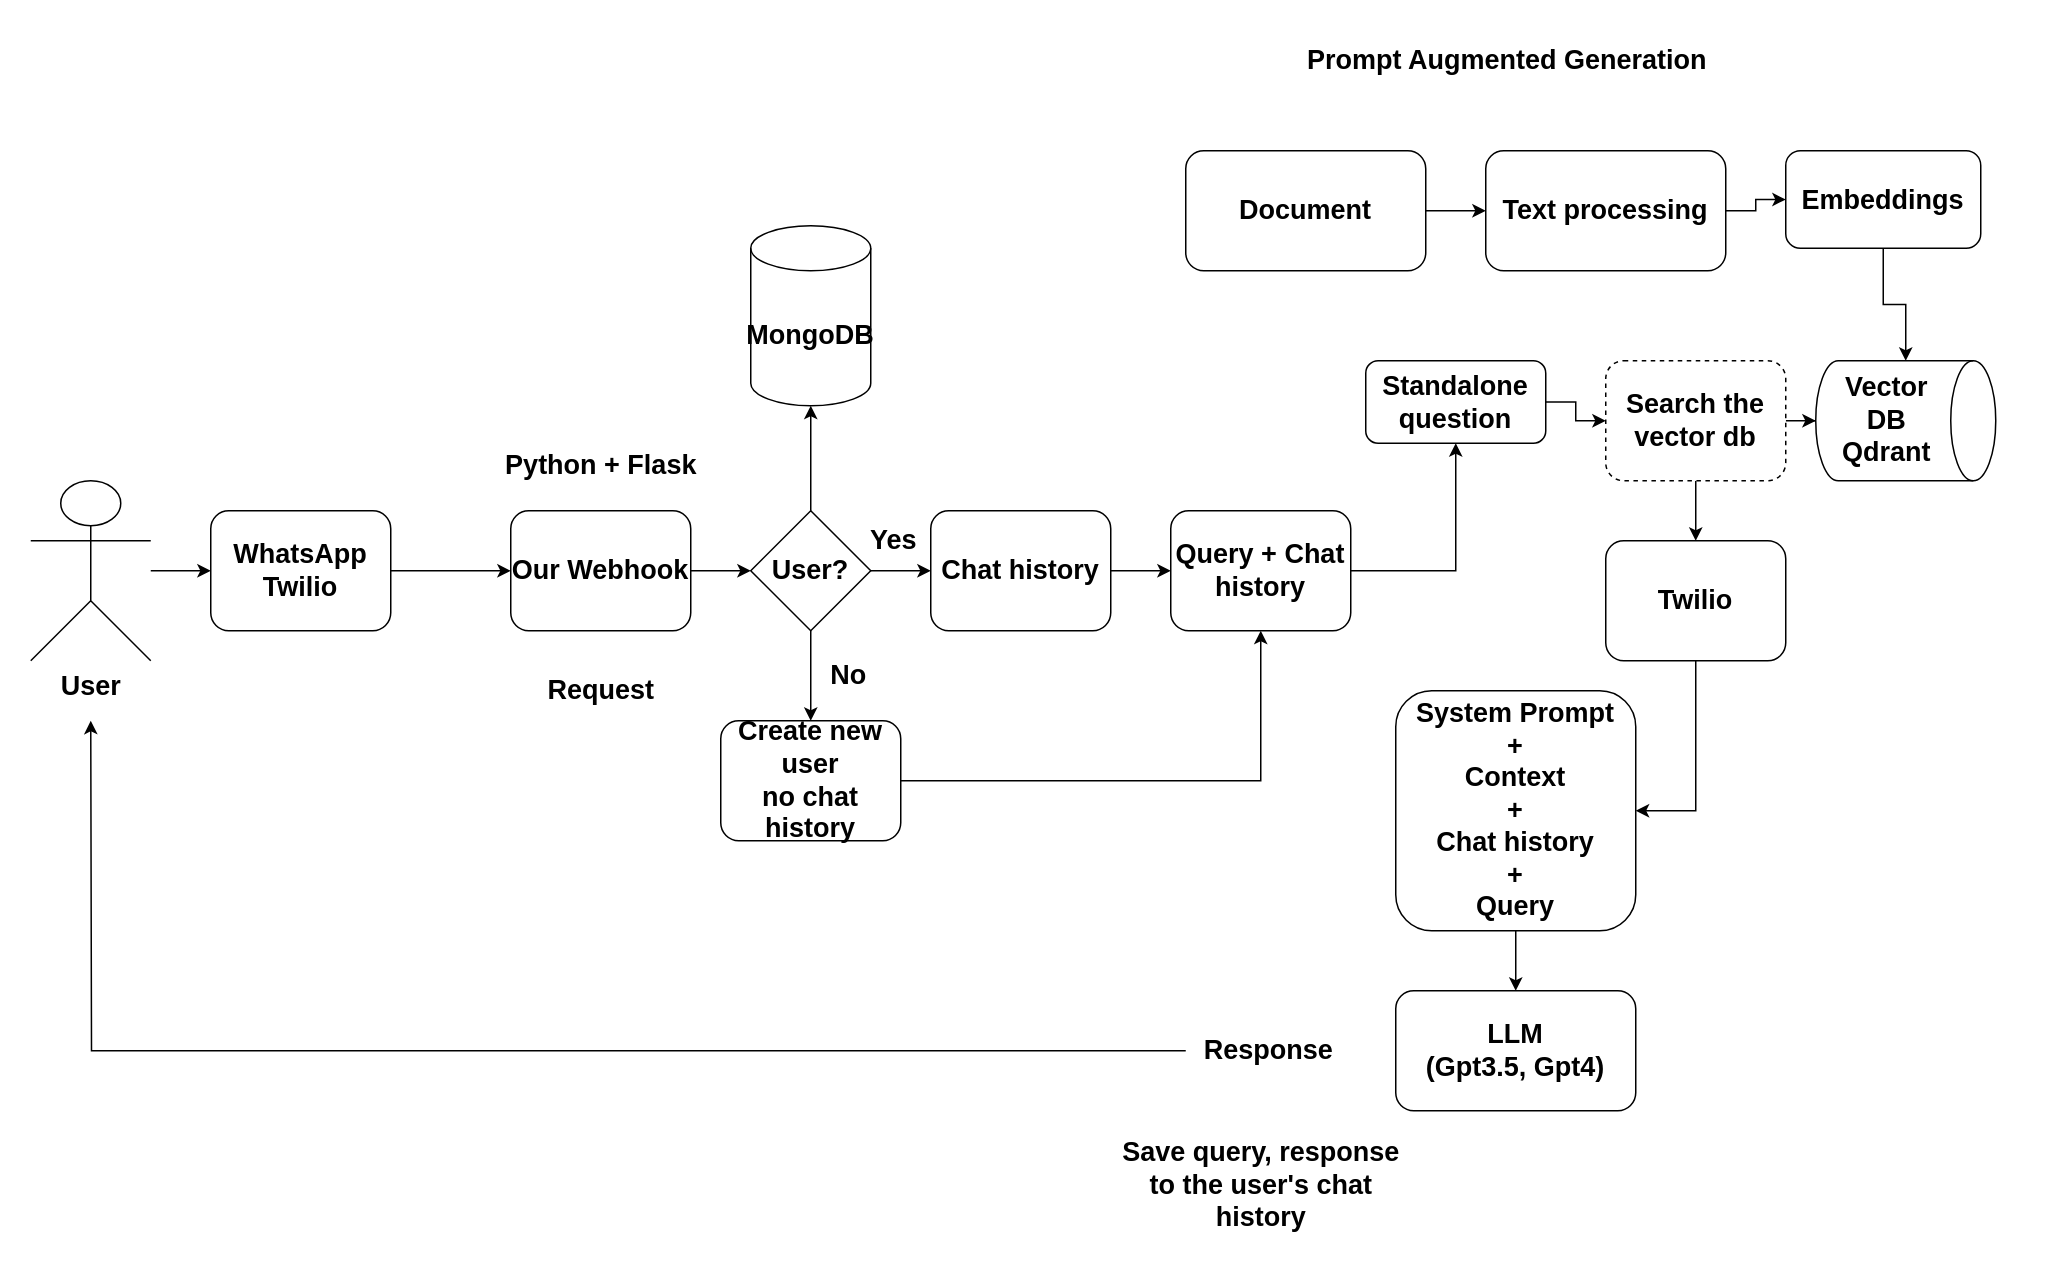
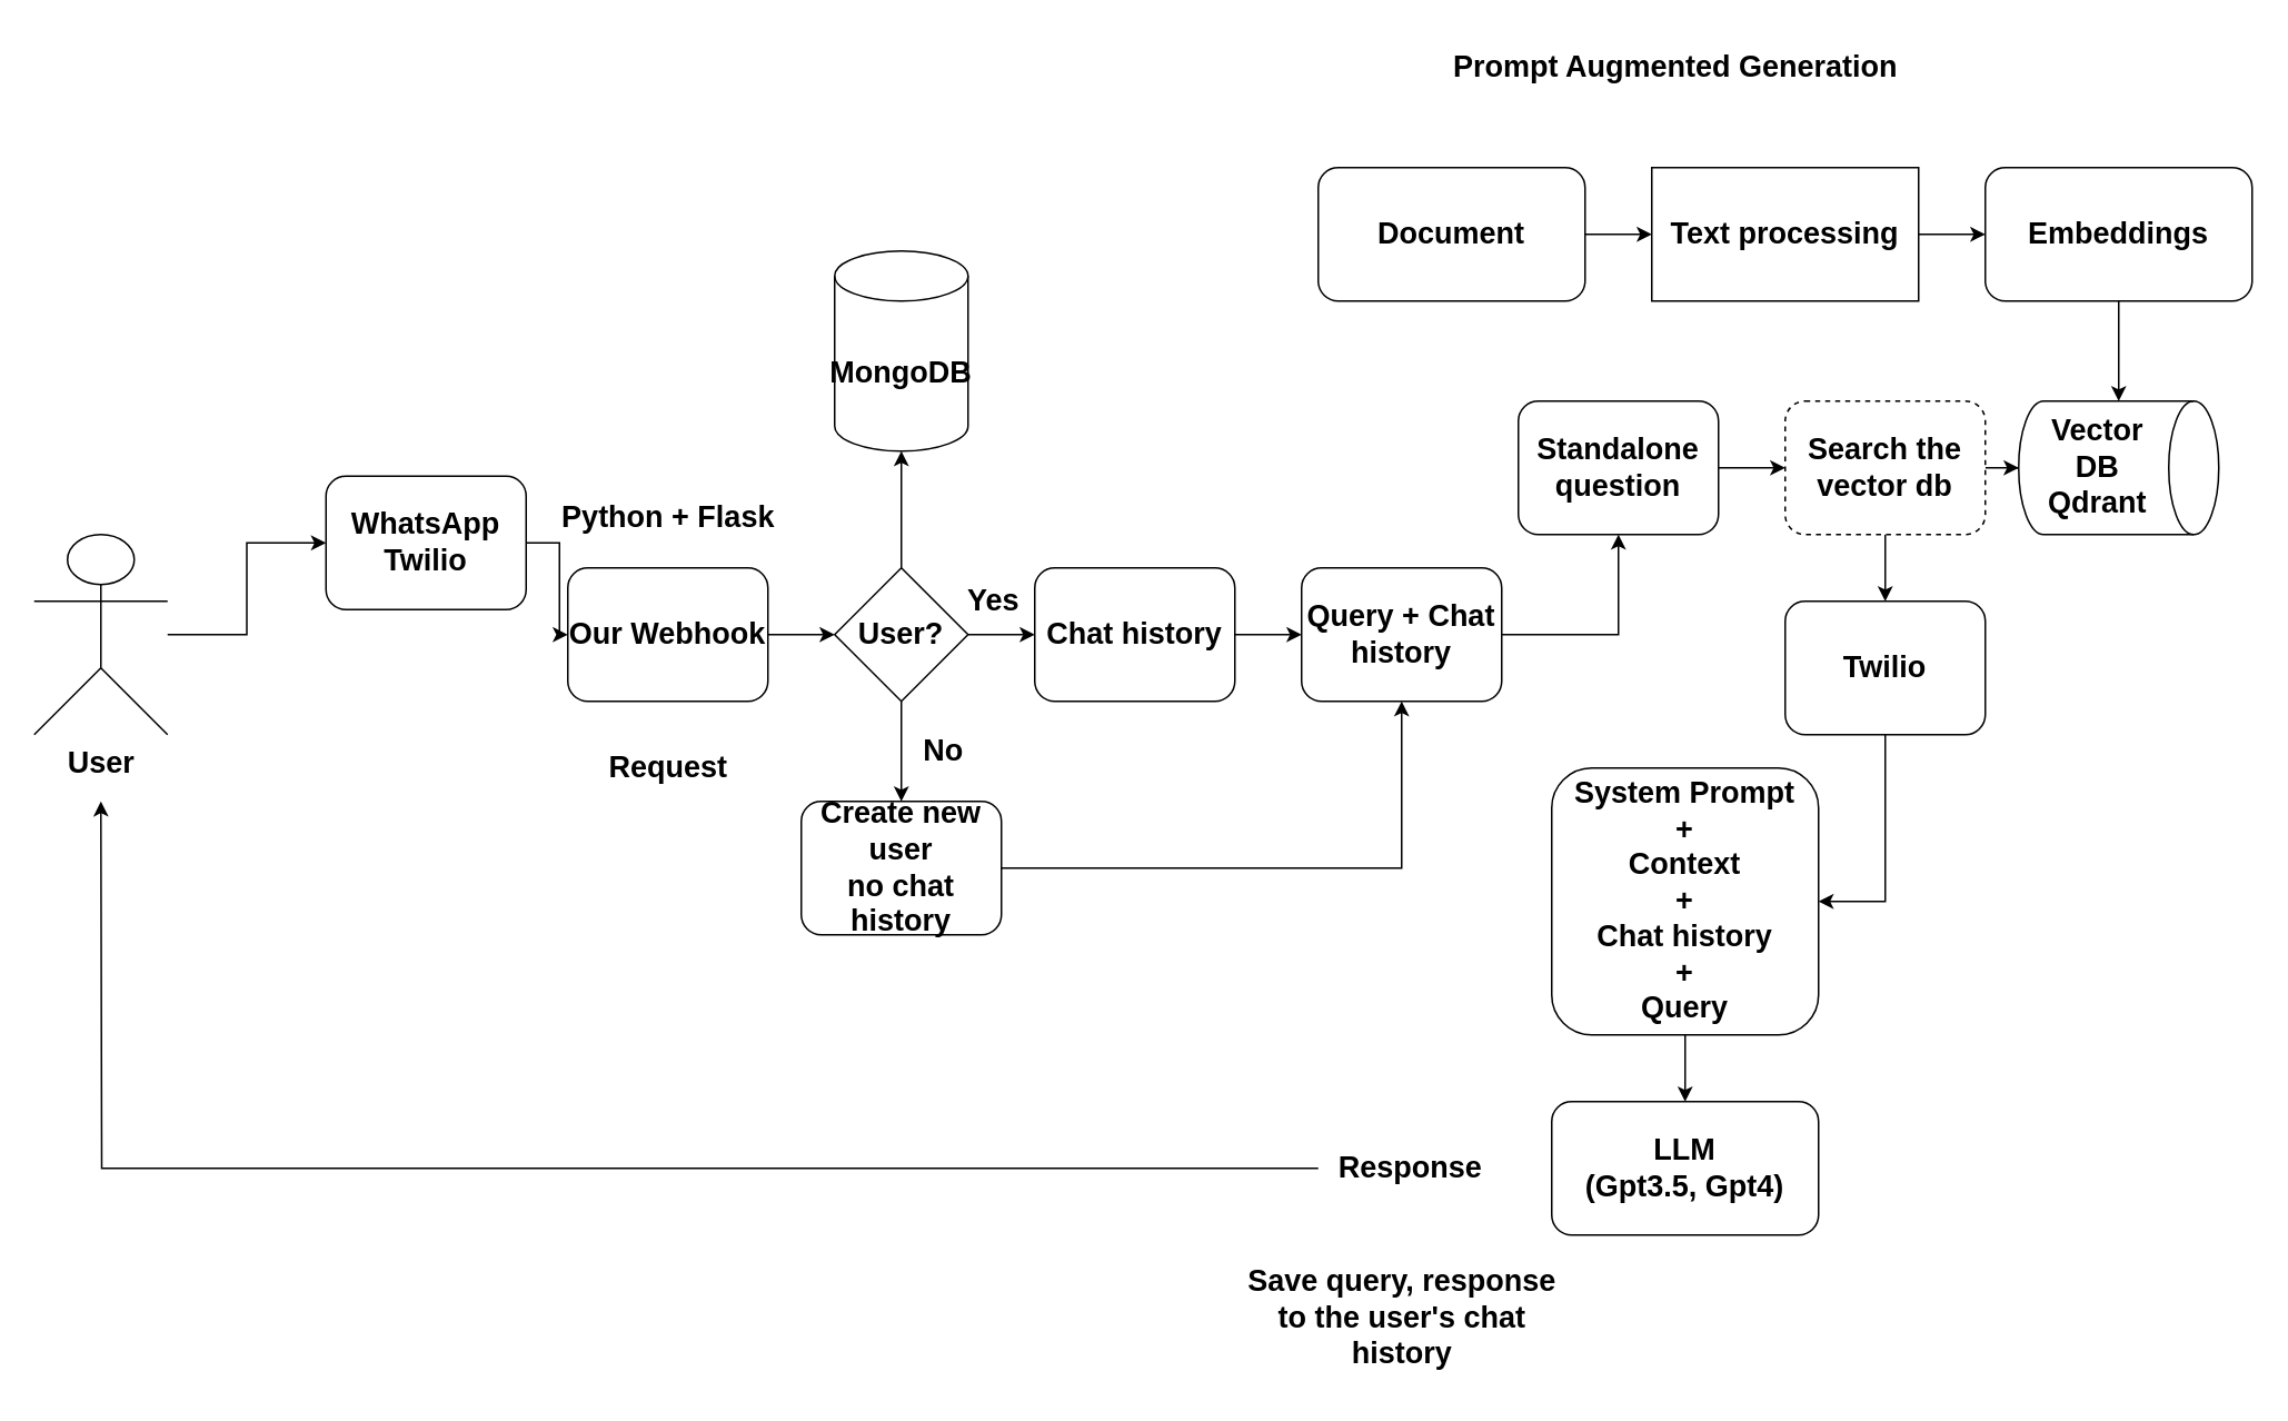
- <mxCell id="7" value="&lt;b&gt;&lt;font style=&quot;font-size: 18px;&quot;&gt;Embeddings&lt;/font&gt;&lt;/b&gt;" style="rounded=1;whiteSpace=wrap;html=1;" parent="1" vertex="1"><mxGeometry x="1190" y="100" width="130" height="65" as="geometry" /></mxCell>
+ <mxCell id="7" value="&lt;b&gt;&lt;font style=&quot;font-size: 18px;&quot;&gt;Embeddings&lt;/font&gt;&lt;/b&gt;" style="rounded=1;whiteSpace=wrap;html=1;" parent="1" vertex="1"><mxGeometry x="1190" y="100" width="160" height="80" as="geometry" /></mxCell>
- <mxCell id="5" value="&lt;span style=&quot;font-size: 18px;&quot;&gt;&lt;b&gt;Text processing&lt;/b&gt;&lt;/span&gt;" style="rounded=1;whiteSpace=wrap;html=1;" parent="1" vertex="1"><mxGeometry x="990" y="100" width="160" height="80" as="geometry" /></mxCell>
+ <mxCell id="5" value="&lt;span style=&quot;font-size: 18px;&quot;&gt;&lt;b&gt;Text processing&lt;/b&gt;&lt;/span&gt;" style="whiteSpace=wrap;html=1;rounded=0;" parent="1" vertex="1"><mxGeometry x="990" y="100" width="160" height="80" as="geometry" /></mxCell>
- <mxCell id="12" value="&lt;span style=&quot;font-size: 18px;&quot;&gt;&lt;b&gt;Standalone question&lt;/b&gt;&lt;/span&gt;" style="rounded=1;whiteSpace=wrap;html=1;" parent="1" vertex="1"><mxGeometry x="910" y="240" width="120" height="55" as="geometry" /></mxCell>
+ <mxCell id="12" value="&lt;span style=&quot;font-size: 18px;&quot;&gt;&lt;b&gt;Standalone question&lt;/b&gt;&lt;/span&gt;" style="rounded=1;whiteSpace=wrap;html=1;" parent="1" vertex="1"><mxGeometry x="910" y="240" width="120" height="80" as="geometry" /></mxCell>
- <mxCell id="25" value="&lt;b&gt;&lt;font style=&quot;font-size: 18px;&quot;&gt;WhatsApp&lt;/font&gt;&lt;/b&gt;&lt;div&gt;&lt;b&gt;&lt;font style=&quot;font-size: 18px;&quot;&gt;Twilio&lt;/font&gt;&lt;/b&gt;&lt;/div&gt;" style="rounded=1;whiteSpace=wrap;html=1;" parent="1" vertex="1"><mxGeometry x="140" y="340" width="120" height="80" as="geometry" /></mxCell>
+ <mxCell id="25" value="&lt;b&gt;&lt;font style=&quot;font-size: 18px;&quot;&gt;WhatsApp&lt;/font&gt;&lt;/b&gt;&lt;div&gt;&lt;b&gt;&lt;font style=&quot;font-size: 18px;&quot;&gt;Twilio&lt;/font&gt;&lt;/b&gt;&lt;/div&gt;" style="rounded=1;whiteSpace=wrap;html=1;" parent="1" vertex="1"><mxGeometry x="195" y="285" width="120" height="80" as="geometry" /></mxCell>
